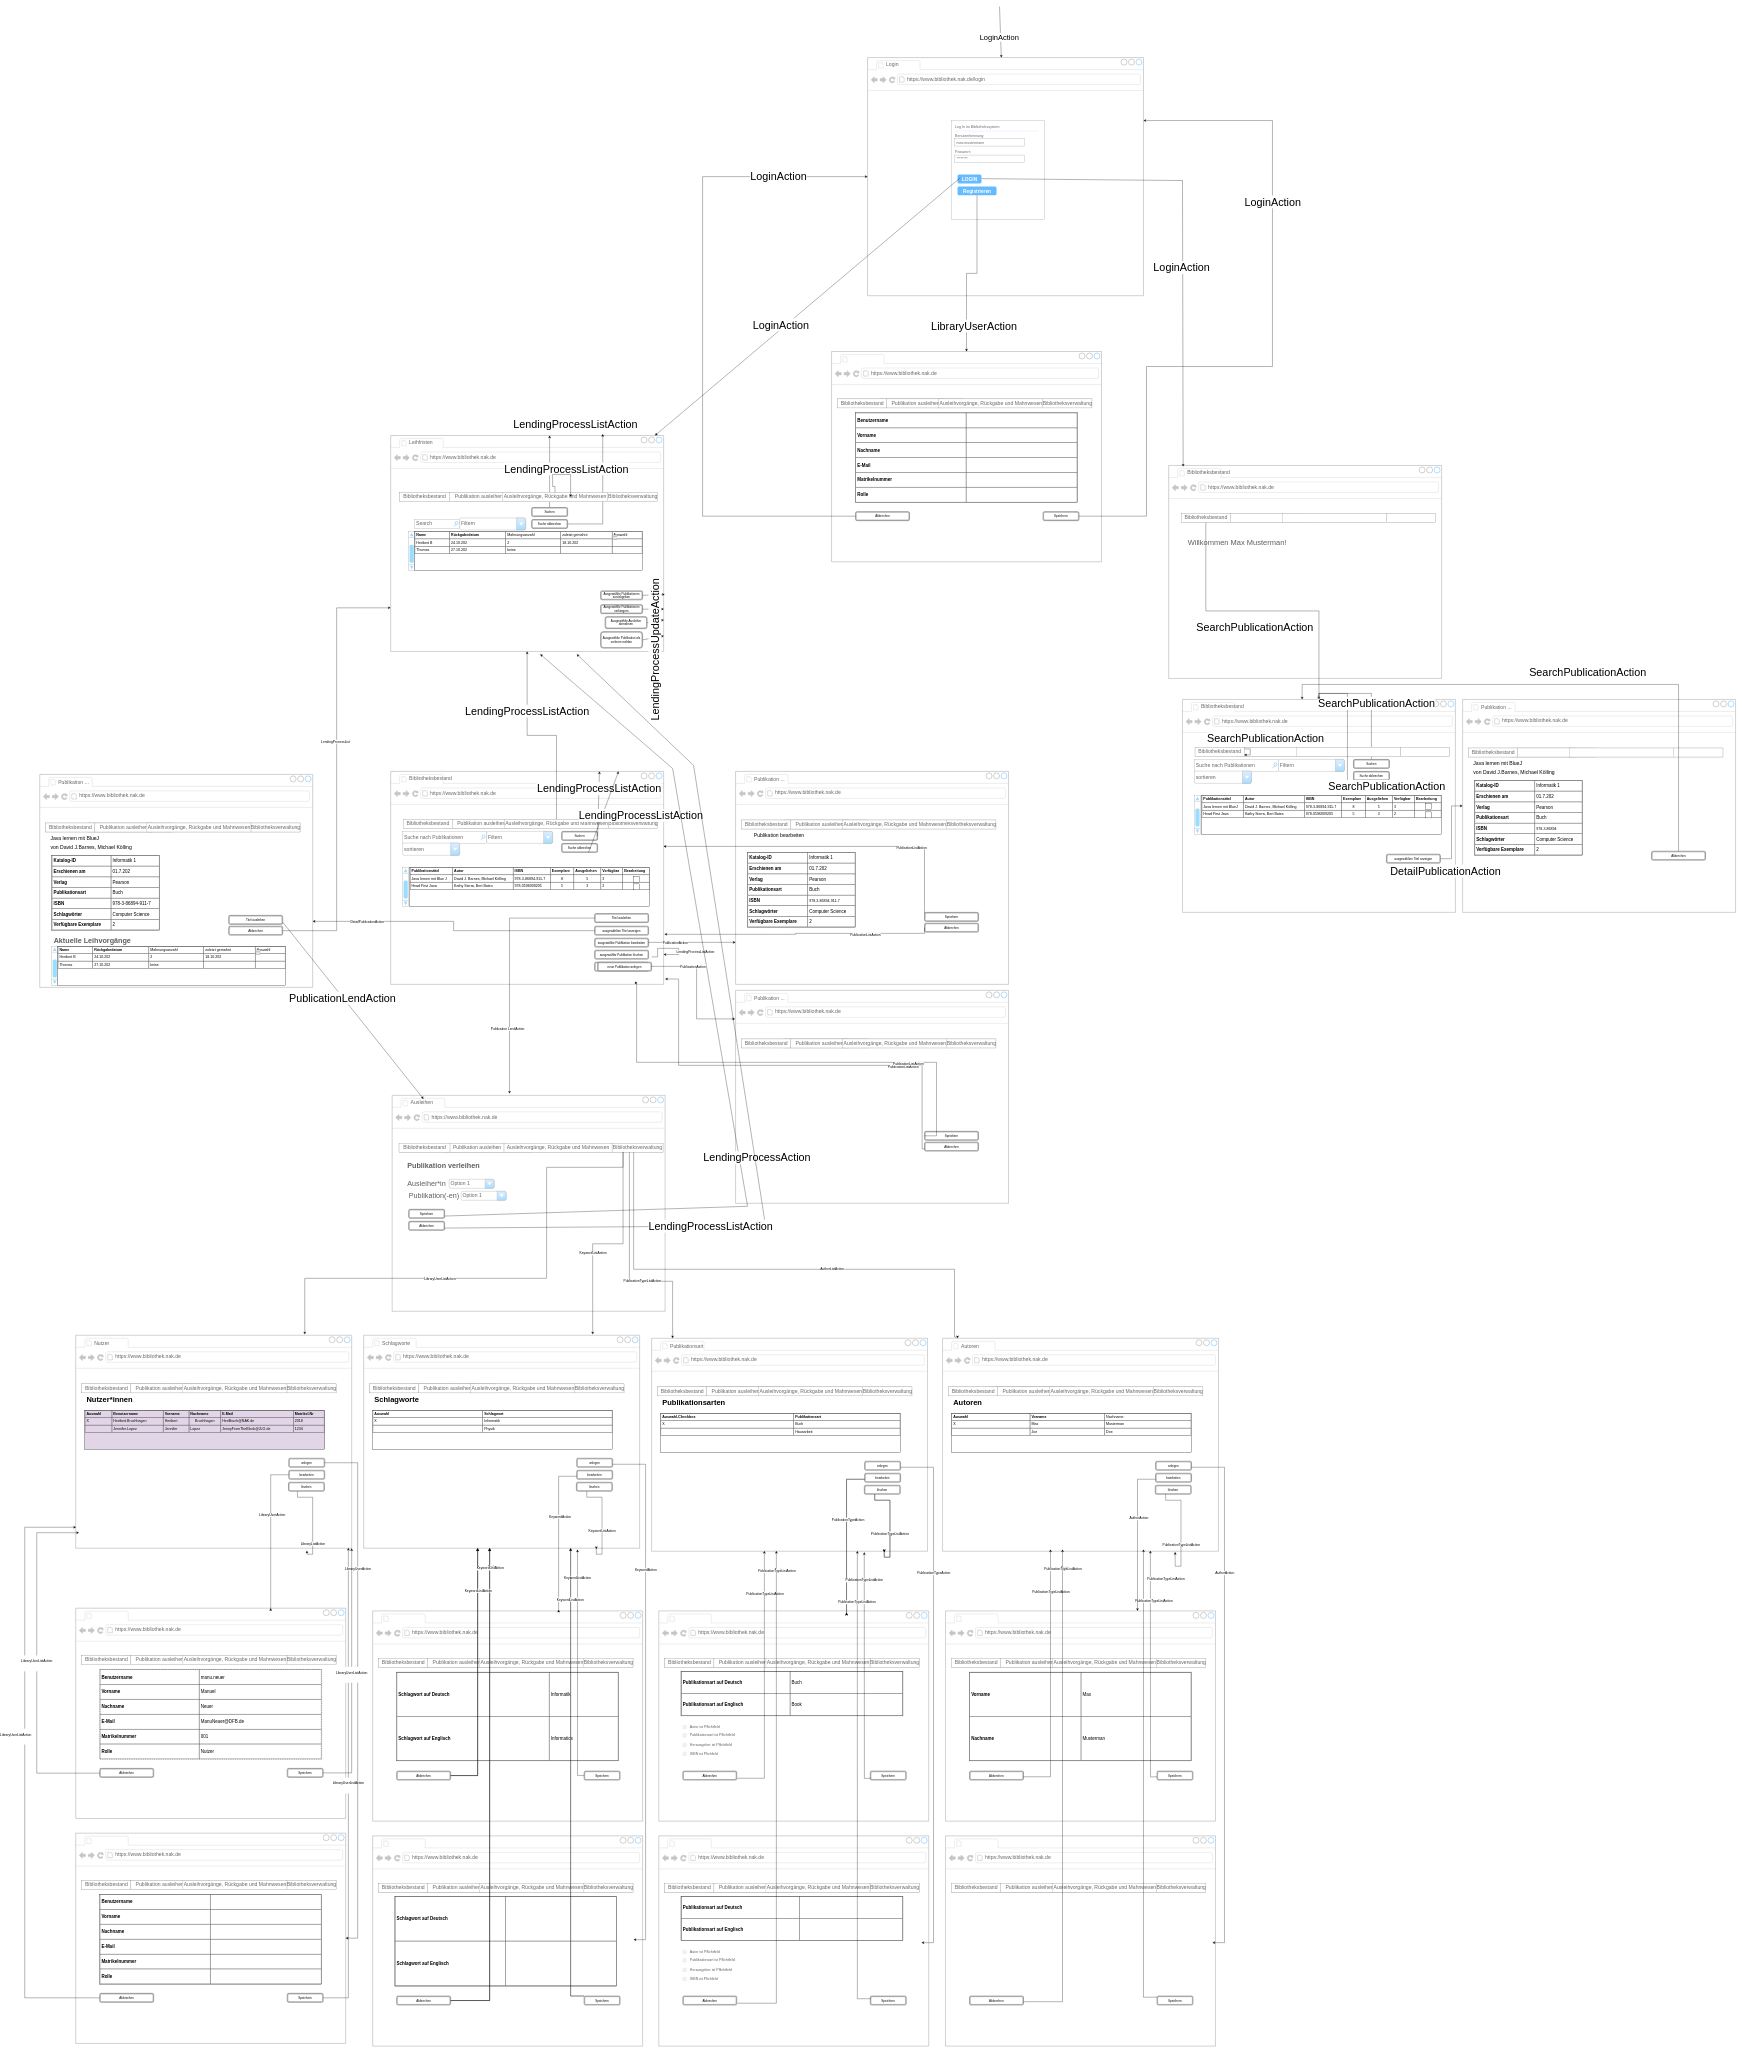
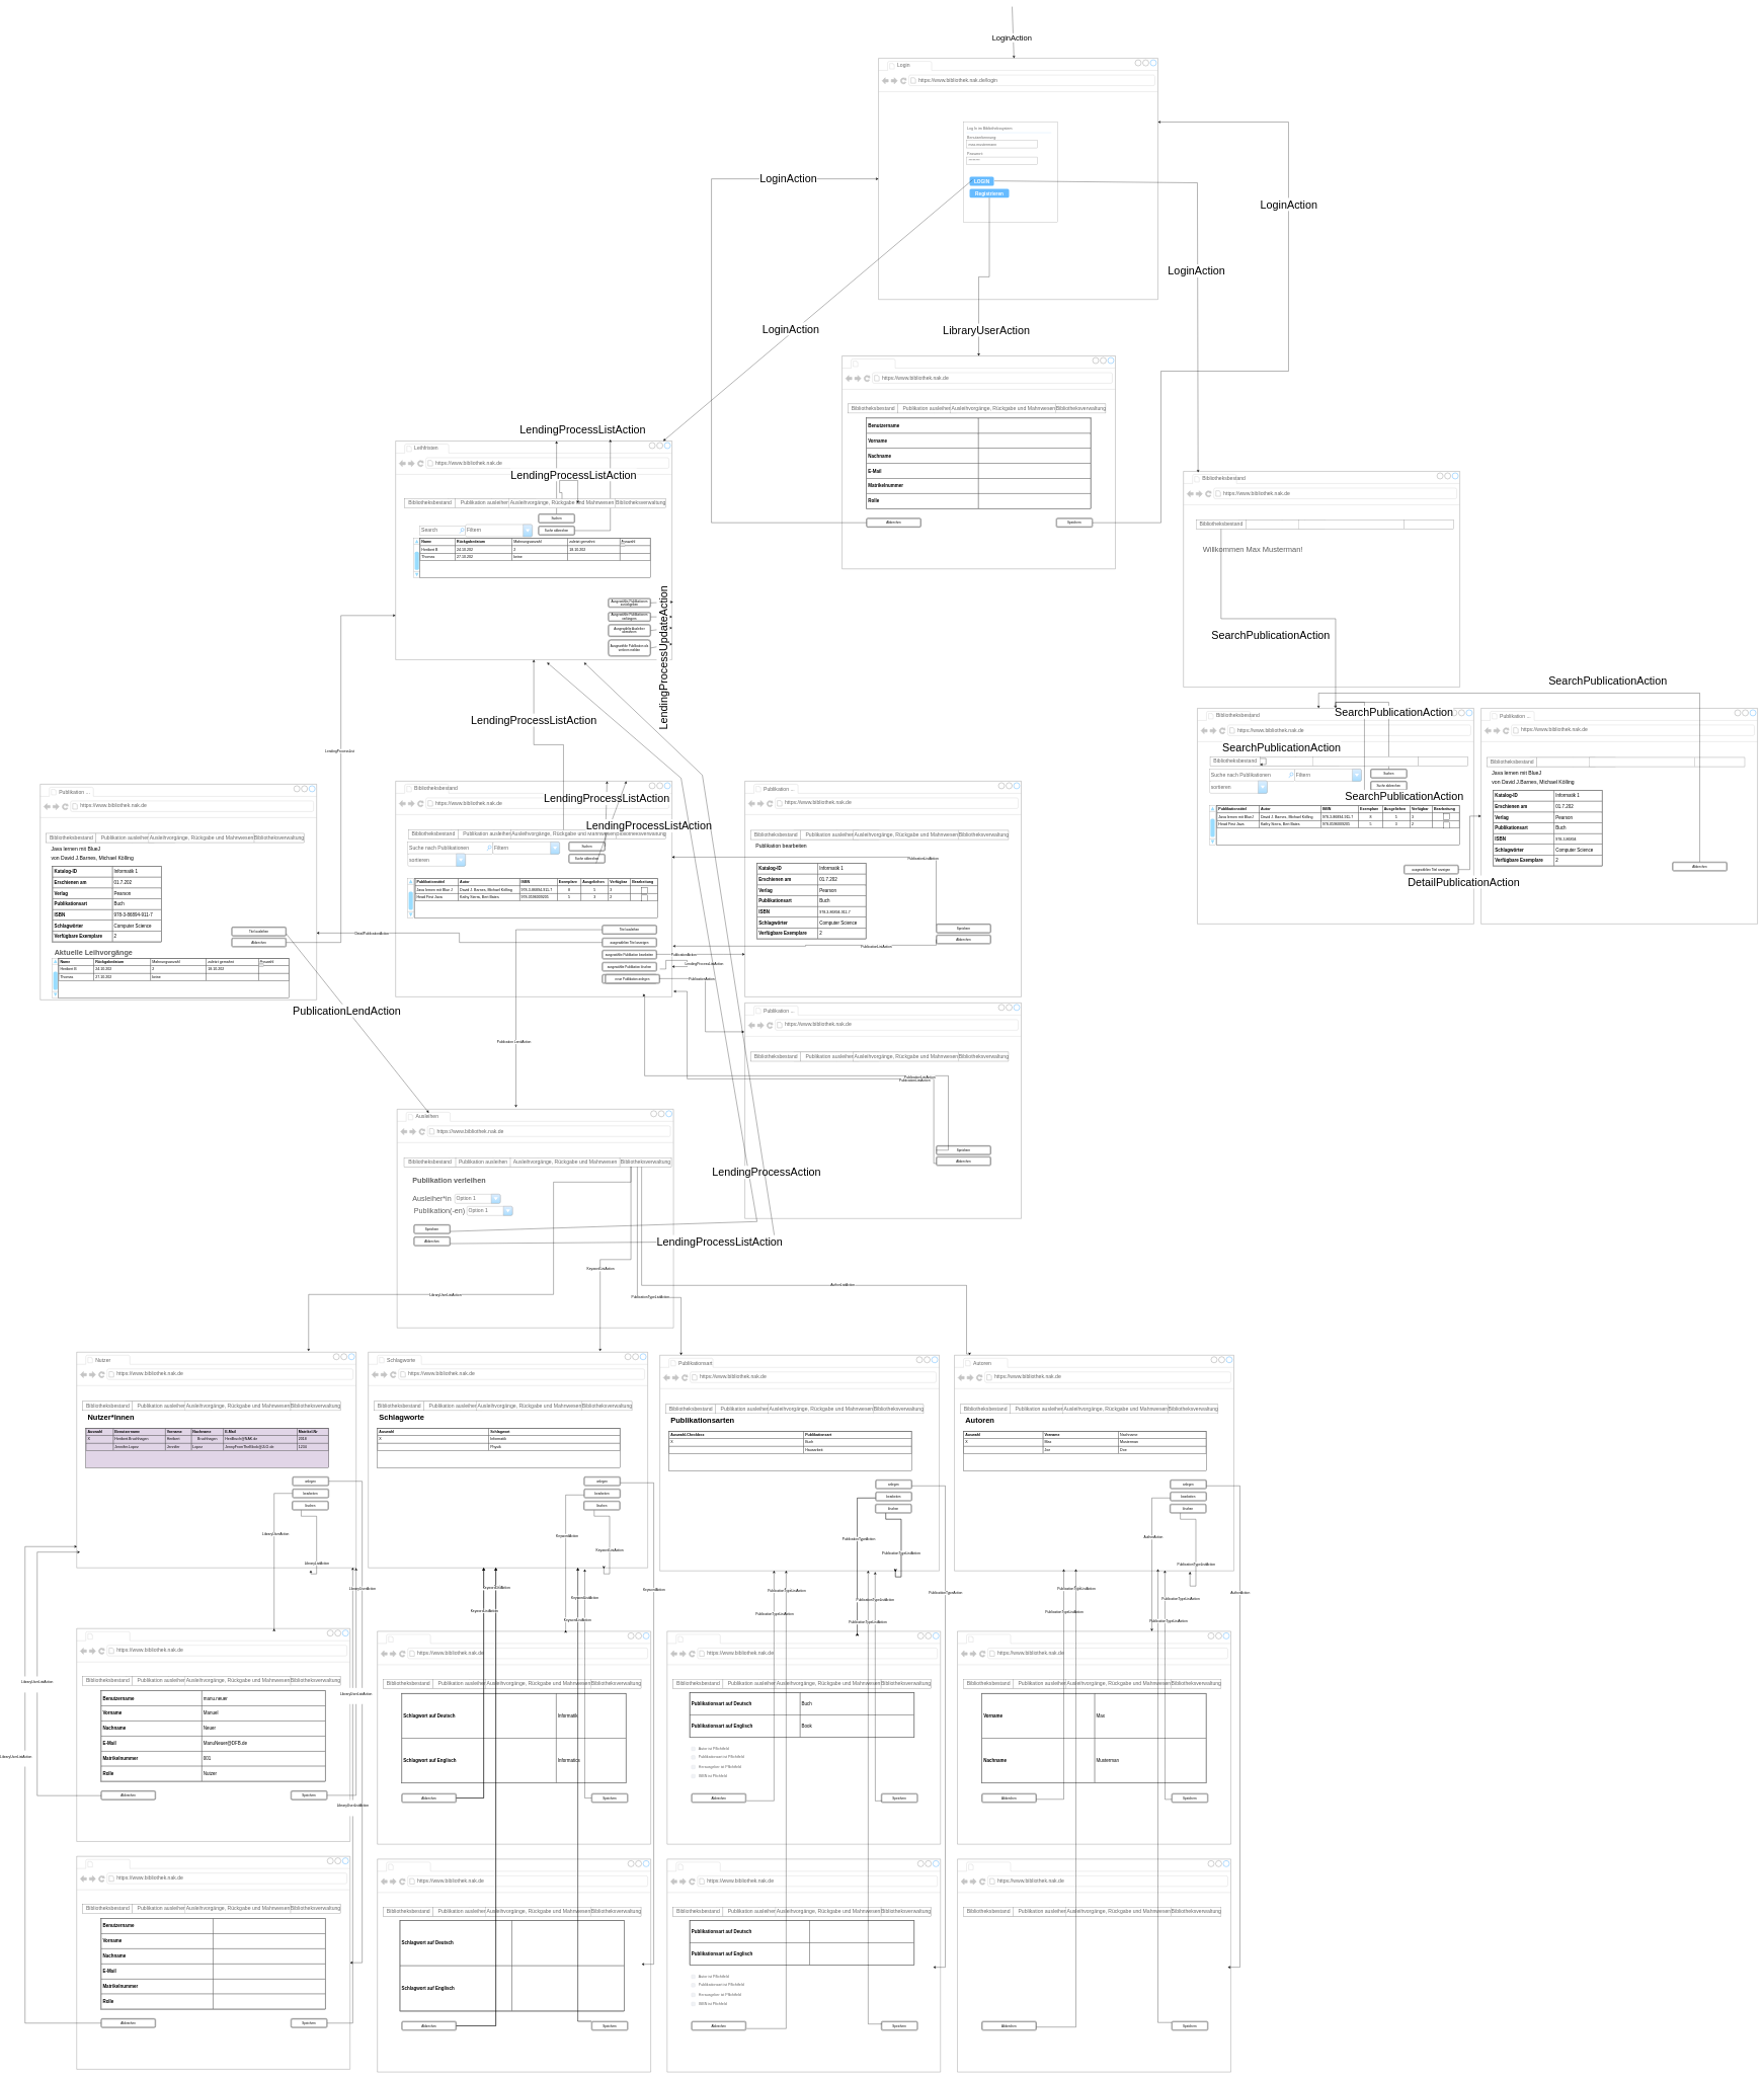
- <mxCell id="79" value="Ausgewählte Ausleiher abmahnen" style="shape=ext;double=1;rounded=1;whiteSpace=wrap;html=1;fontSize=10;" parent="67" vertex="1"><mxGeometry x="715" y="604" width="140" height="40" as="geometry" /></mxCell>
+ <mxCell id="79" value="Ausgewählte Ausleiher abmahnen" style="shape=ext;double=1;rounded=1;whiteSpace=wrap;html=1;fontSize=10;" parent="67" vertex="1"><mxGeometry x="700" y="604" width="140" height="40" as="geometry" /></mxCell>
- <mxCell id="516" value="Publikation bearbeiten" style="strokeWidth=1;shadow=0;dashed=0;align=center;html=1;shape=mxgraph.mockup.text.textBox;align=left;fontSize=17;spacingLeft=4;spacingTop=-3;mainText=;fillColor=none;strokeColor=none;" parent="514" vertex="1"><mxGeometry x="55" y="200" width="150" height="30" as="geometry" /></mxCell>
+ <mxCell id="516" value="Publikation bearbeiten" style="strokeWidth=1;shadow=0;dashed=0;align=center;html=1;shape=mxgraph.mockup.text.textBox;align=left;fontSize=17;spacingLeft=4;spacingTop=-3;mainText=;fillColor=none;strokeColor=none;" parent="514" vertex="1"><mxGeometry x="30" y="200" width="150" height="30" as="geometry" /></mxCell>
- <mxCell id="227" value="&lt;table cellpadding=&quot;4&quot; cellspacing=&quot;0&quot; border=&quot;1&quot; style=&quot;font-size: 15px; width: 100%; height: 100%;&quot;&gt;&lt;tbody style=&quot;font-size: 15px;&quot;&gt;&lt;tr style=&quot;font-size: 15px;&quot;&gt;&lt;th style=&quot;font-size: 15px;&quot;&gt;Benutzername&lt;/th&gt;&lt;th style=&quot;font-size: 15px;&quot;&gt;&lt;span style=&quot;font-weight: 400;&quot;&gt;manu.neuer&lt;/span&gt;&lt;/th&gt;&lt;/tr&gt;&lt;tr&gt;&lt;td&gt;&lt;b&gt;Vorname&lt;span style=&quot;white-space: pre;&quot;&gt;&#09;&lt;/span&gt;&lt;span style=&quot;white-space: pre;&quot;&gt;&#09;&lt;/span&gt;&lt;/b&gt;&lt;/td&gt;&lt;td&gt;Manuel&lt;/td&gt;&lt;/tr&gt;&lt;tr&gt;&lt;td&gt;&lt;b&gt;Nachname&lt;/b&gt;&lt;/td&gt;&lt;td&gt;Neuer&lt;/td&gt;&lt;/tr&gt;&lt;tr style=&quot;font-size: 15px;&quot;&gt;&lt;td style=&quot;font-size: 15px;&quot;&gt;&lt;b&gt;E-Mail&lt;/b&gt;&lt;/td&gt;&lt;td style=&quot;font-size: 15px;&quot;&gt;ManuNeuer@DFB.de&lt;/td&gt;&lt;/tr&gt;&lt;tr style=&quot;font-size: 15px;&quot;&gt;&lt;td style=&quot;font-size: 15px;&quot;&gt;&lt;b&gt;Matrikelnummer&lt;/b&gt;&lt;/td&gt;&lt;td style=&quot;font-size: 15px;&quot;&gt;001&lt;/td&gt;&lt;/tr&gt;&lt;tr style=&quot;font-size: 15px;&quot;&gt;&lt;td style=&quot;font-size: 15px;&quot;&gt;&lt;b&gt;Rolle&lt;/b&gt;&lt;/td&gt;&lt;td style=&quot;font-size: 15px;&quot;&gt;Nutzer&lt;/td&gt;&lt;/tr&gt;&lt;/tbody&gt;&lt;/table&gt; " style="verticalAlign=top;align=left;overflow=fill;fontSize=15;fontFamily=Helvetica;html=1;fillColor=default;strokeColor=default;dashed=1;" parent="222" vertex="1"><mxGeometry x="80" y="204" width="740" height="300" as="geometry" /></mxCell>
+ <mxCell id="227" value="&lt;table cellpadding=&quot;4&quot; cellspacing=&quot;0&quot; border=&quot;1&quot; style=&quot;font-size: 15px; width: 100%; height: 100%;&quot;&gt;&lt;tbody style=&quot;font-size: 15px;&quot;&gt;&lt;tr style=&quot;font-size: 15px;&quot;&gt;&lt;th style=&quot;font-size: 15px;&quot;&gt;Benutzername&lt;/th&gt;&lt;th style=&quot;font-size: 15px;&quot;&gt;&lt;span style=&quot;font-weight: 400;&quot;&gt;manu.neuer&lt;/span&gt;&lt;/th&gt;&lt;/tr&gt;&lt;tr&gt;&lt;td&gt;&lt;b&gt;Vorname&lt;span style=&quot;white-space: pre;&quot;&gt;&#09;&lt;/span&gt;&lt;span style=&quot;white-space: pre;&quot;&gt;&#09;&lt;/span&gt;&lt;/b&gt;&lt;/td&gt;&lt;td&gt;Manuel&lt;/td&gt;&lt;/tr&gt;&lt;tr&gt;&lt;td&gt;&lt;b&gt;Nachname&lt;/b&gt;&lt;/td&gt;&lt;td&gt;Neuer&lt;/td&gt;&lt;/tr&gt;&lt;tr style=&quot;font-size: 15px;&quot;&gt;&lt;td style=&quot;font-size: 15px;&quot;&gt;&lt;b&gt;E-Mail&lt;/b&gt;&lt;/td&gt;&lt;td style=&quot;font-size: 15px;&quot;&gt;ManuNeuer@DFB.de&lt;/td&gt;&lt;/tr&gt;&lt;tr style=&quot;font-size: 15px;&quot;&gt;&lt;td style=&quot;font-size: 15px;&quot;&gt;&lt;b&gt;Matrikelnummer&lt;/b&gt;&lt;/td&gt;&lt;td style=&quot;font-size: 15px;&quot;&gt;001&lt;/td&gt;&lt;/tr&gt;&lt;tr style=&quot;font-size: 15px;&quot;&gt;&lt;td style=&quot;font-size: 15px;&quot;&gt;&lt;b&gt;Rolle&lt;/b&gt;&lt;/td&gt;&lt;td style=&quot;font-size: 15px;&quot;&gt;Nutzer&lt;/td&gt;&lt;/tr&gt;&lt;/tbody&gt;&lt;/table&gt; " style="verticalAlign=top;align=left;overflow=fill;fontSize=15;fontFamily=Helvetica;html=1;fillColor=default;strokeColor=default;" parent="222" vertex="1"><mxGeometry x="80" y="204" width="740" height="300" as="geometry" /></mxCell>
